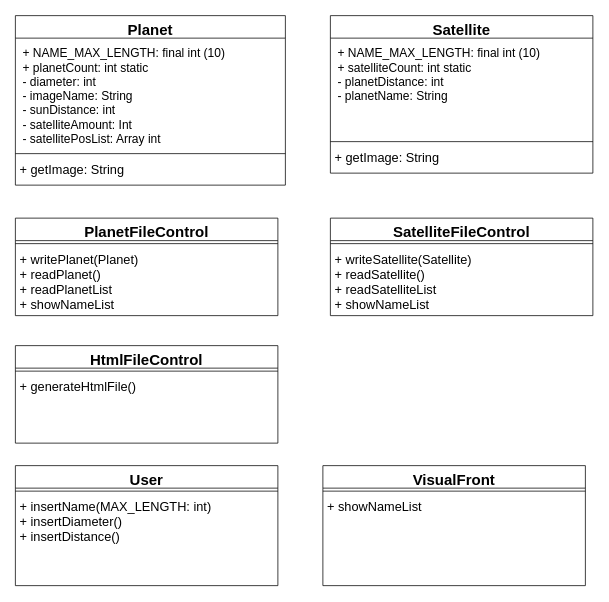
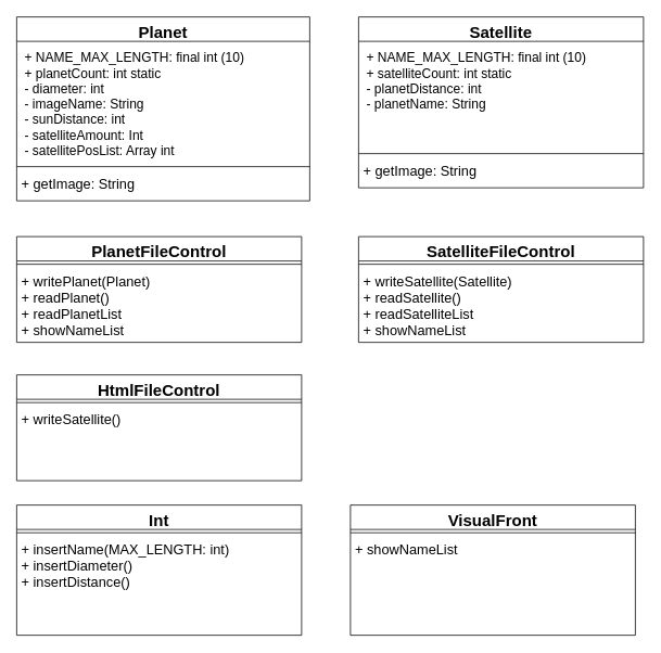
- <mxCell id="24" value="+ generateHtmlFile()" style="text;strokeColor=none;fillColor=none;align=left;verticalAlign=top;spacingLeft=4;spacingRight=4;overflow=hidden;rotatable=0;points=[[0,0.5],[1,0.5]];portConstraint=eastwest;fontSize=17;" vertex="1" parent="22"><mxGeometry y="38" width="350" height="92" as="geometry" /></mxCell>
+ <mxCell id="24" value="+ writeSatellite()" style="text;strokeColor=none;fillColor=none;align=left;verticalAlign=top;spacingLeft=4;spacingRight=4;overflow=hidden;rotatable=0;points=[[0,0.5],[1,0.5]];portConstraint=eastwest;fontSize=17;" vertex="1" parent="22"><mxGeometry y="38" width="350" height="92" as="geometry" /></mxCell>
- <mxCell id="16" value="User" style="swimlane;fontStyle=1;align=center;verticalAlign=top;childLayout=stackLayout;horizontal=1;startSize=30;horizontalStack=0;resizeParent=1;resizeParentMax=0;resizeLast=0;collapsible=1;marginBottom=0;fontSize=20;" vertex="1" parent="1"><mxGeometry x="20" y="620" width="350" height="160" as="geometry" /></mxCell>
+ <mxCell id="16" value="Int" style="swimlane;fontStyle=1;align=center;verticalAlign=top;childLayout=stackLayout;horizontal=1;startSize=30;horizontalStack=0;resizeParent=1;resizeParentMax=0;resizeLast=0;collapsible=1;marginBottom=0;fontSize=20;" vertex="1" parent="1"><mxGeometry x="20" y="620" width="350" height="160" as="geometry" /></mxCell>
